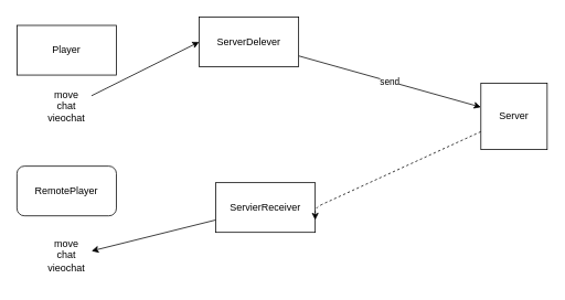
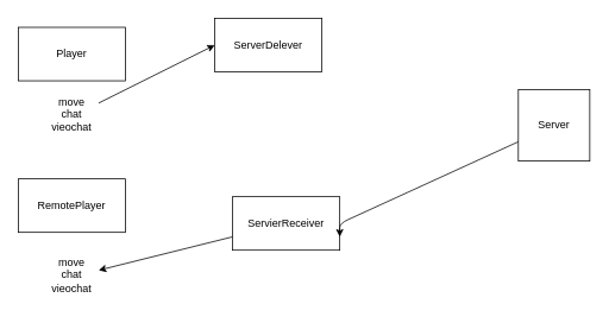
- <mxCell id="5" value="send" style="edgeStyle=none;html=1;" edge="1" parent="1" source="6" target="10"><mxGeometry relative="1" as="geometry" /></mxCell>
- <mxCell id="9" style="edgeStyle=none;html=1;entryX=1;entryY=0.75;entryDx=0;entryDy=0;dashed=1;" edge="1" parent="1" source="10" target="8"><mxGeometry relative="1" as="geometry"><Array as="points"><mxPoint x="380" y="250" /></Array></mxGeometry></mxCell>
+ <mxCell id="9" style="edgeStyle=none;html=1;entryX=1;entryY=0.75;entryDx=0;entryDy=0;" edge="1" parent="1" source="10" target="8"><mxGeometry relative="1" as="geometry"><Array as="points"><mxPoint x="380" y="250" /></Array></mxGeometry></mxCell>
- <mxCell id="11" value="RemotePlayer" style="whiteSpace=wrap;html=1;rounded=1;" vertex="1" parent="1"><mxGeometry x="20" y="200" width="120" height="60" as="geometry" /></mxCell>
+ <mxCell id="11" value="RemotePlayer" style="rounded=0;whiteSpace=wrap;html=1;" vertex="1" parent="1"><mxGeometry x="20" y="200" width="120" height="60" as="geometry" /></mxCell>
